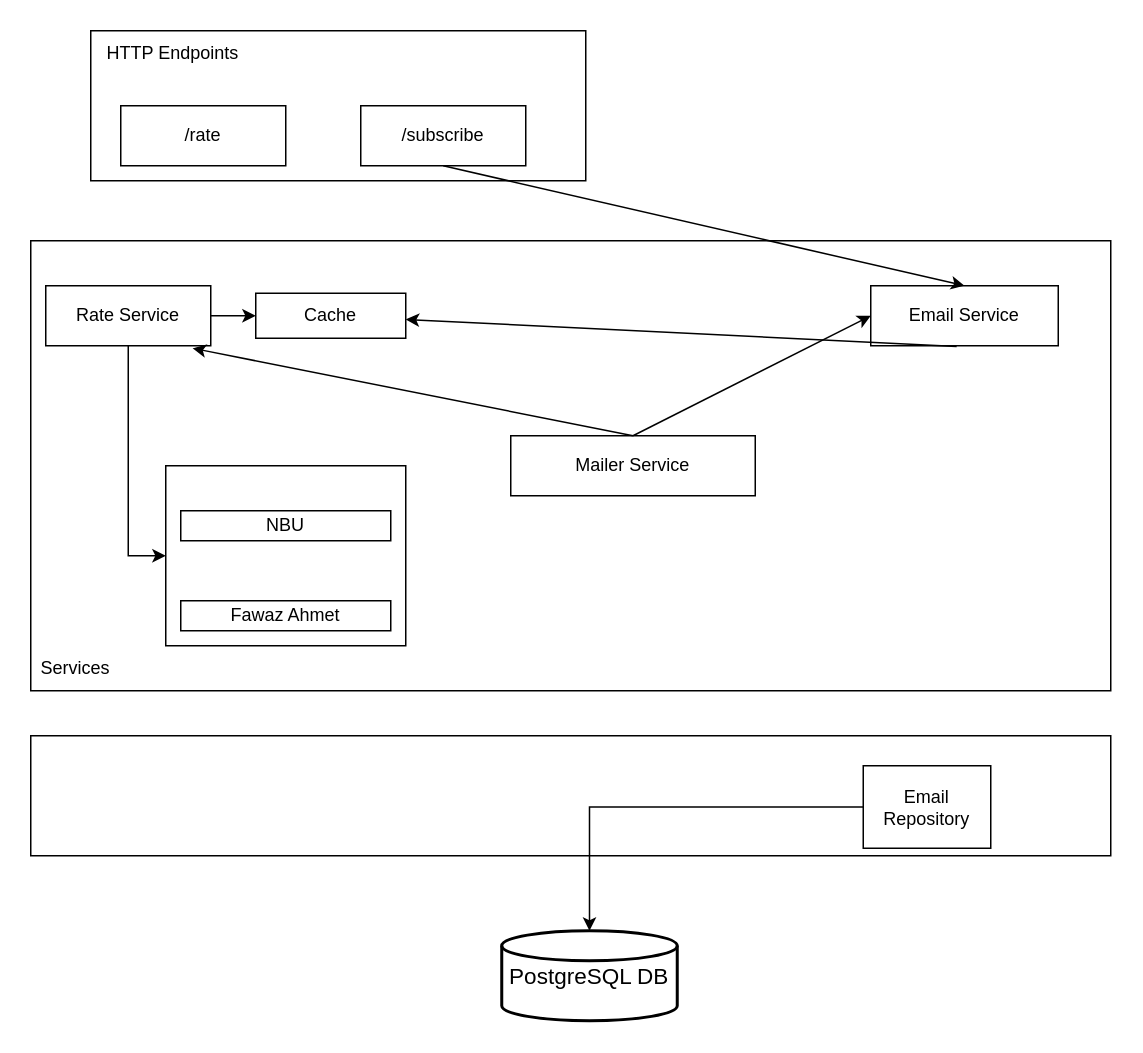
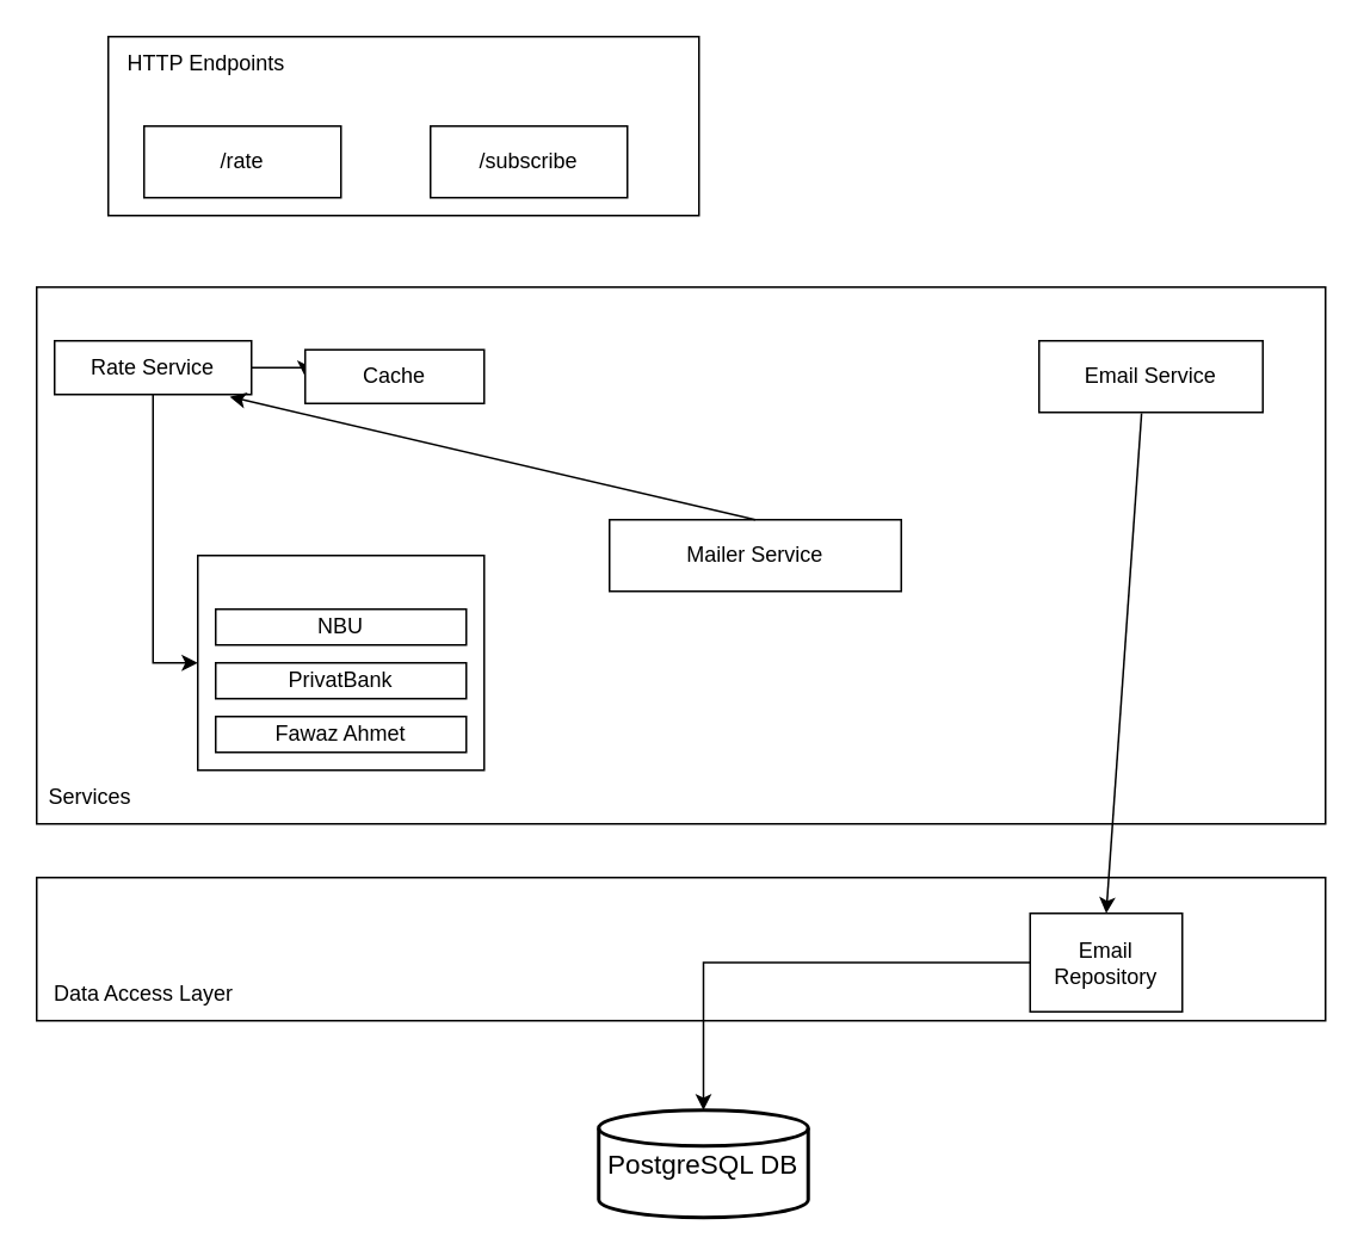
- <mxCell id="16" value="" style="endArrow=classic;html=1;rounded=0;exitX=0.5;exitY=1;exitDx=0;exitDy=0;entryX=0.5;entryY=0;entryDx=0;entryDy=0;" edge="1" parent="1" source="5" target="15"><mxGeometry width="50" height="50" relative="1" as="geometry"><mxPoint x="330" y="210" as="sourcePoint" /><mxPoint x="380" y="160" as="targetPoint" /></mxGeometry></mxCell>
- <mxCell id="10" value="Rate Service" style="rounded=0;whiteSpace=wrap;html=1;" vertex="1" parent="1"><mxGeometry x="30" y="190" width="110" height="40" as="geometry" /></mxCell>
+ <mxCell id="10" value="Rate Service" style="rounded=0;whiteSpace=wrap;html=1;" vertex="1" parent="1"><mxGeometry x="30" y="190" width="110" height="30" as="geometry" /></mxCell>
- <mxCell id="22" value="" style="endArrow=classic;html=1;rounded=0;exitX=0.458;exitY=1.013;exitDx=0;exitDy=0;exitPerimeter=0;" edge="1" parent="1" source="15" target="17"><mxGeometry width="50" height="50" relative="1" as="geometry"><mxPoint x="400" y="490" as="sourcePoint" /><mxPoint x="450" y="440" as="targetPoint" /></mxGeometry></mxCell>
+ <mxCell id="22" value="" style="endArrow=classic;html=1;rounded=0;exitX=0.458;exitY=1.013;exitDx=0;exitDy=0;exitPerimeter=0;entryX=0.5;entryY=0;entryDx=0;entryDy=0;" edge="1" parent="1" source="15" target="21"><mxGeometry width="50" height="50" relative="1" as="geometry"><mxPoint x="400" y="490" as="sourcePoint" /><mxPoint x="450" y="440" as="targetPoint" /></mxGeometry></mxCell>
- <mxCell id="25" value="" style="endArrow=classic;html=1;rounded=0;exitX=0.5;exitY=0;exitDx=0;exitDy=0;entryX=0;entryY=0.5;entryDx=0;entryDy=0;" edge="1" parent="1" source="24" target="15"><mxGeometry width="50" height="50" relative="1" as="geometry"><mxPoint x="360" y="350" as="sourcePoint" /><mxPoint x="410" y="300" as="targetPoint" /></mxGeometry></mxCell>
+ <mxCell id="13" value="PrivatBank" style="rounded=0;whiteSpace=wrap;html=1;" vertex="1" parent="1"><mxGeometry x="120" y="370" width="140" height="20" as="geometry" /></mxCell>
+ <mxCell id="19" value="Data Access Layer" style="text;html=1;align=center;verticalAlign=middle;whiteSpace=wrap;rounded=0;" vertex="1" parent="1"><mxGeometry x="20" y="540" width="120" height="30" as="geometry" /></mxCell>
